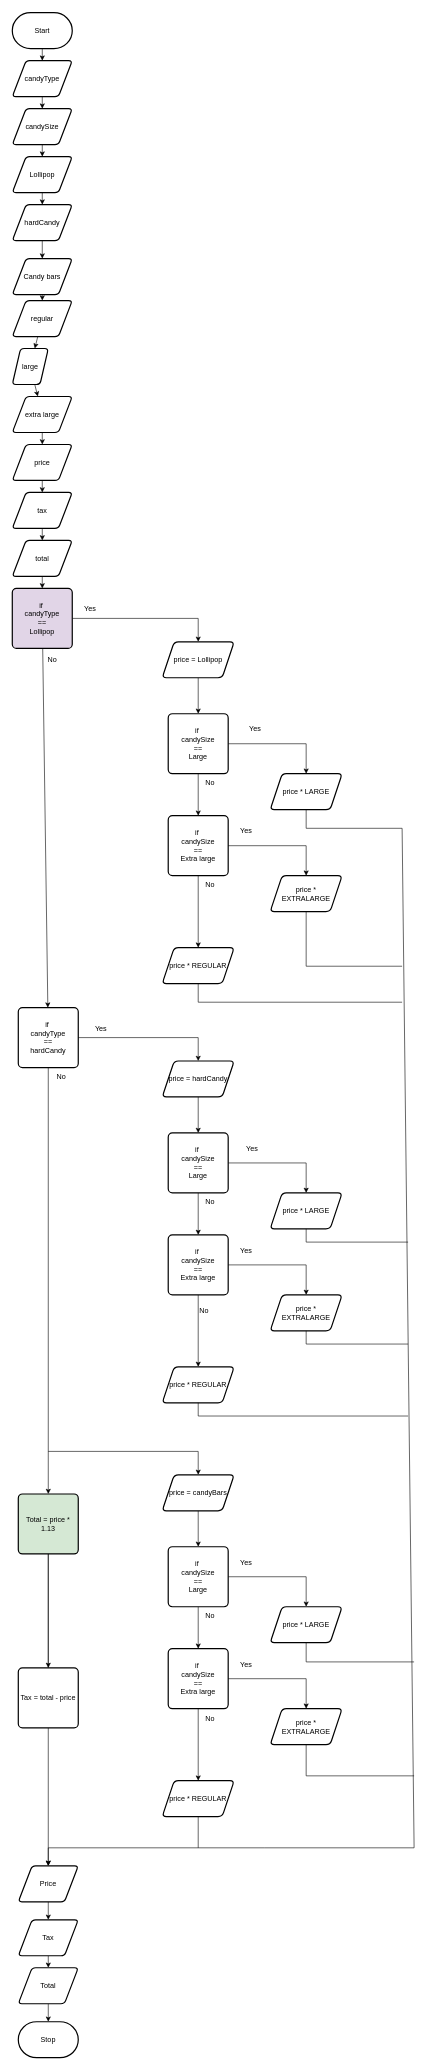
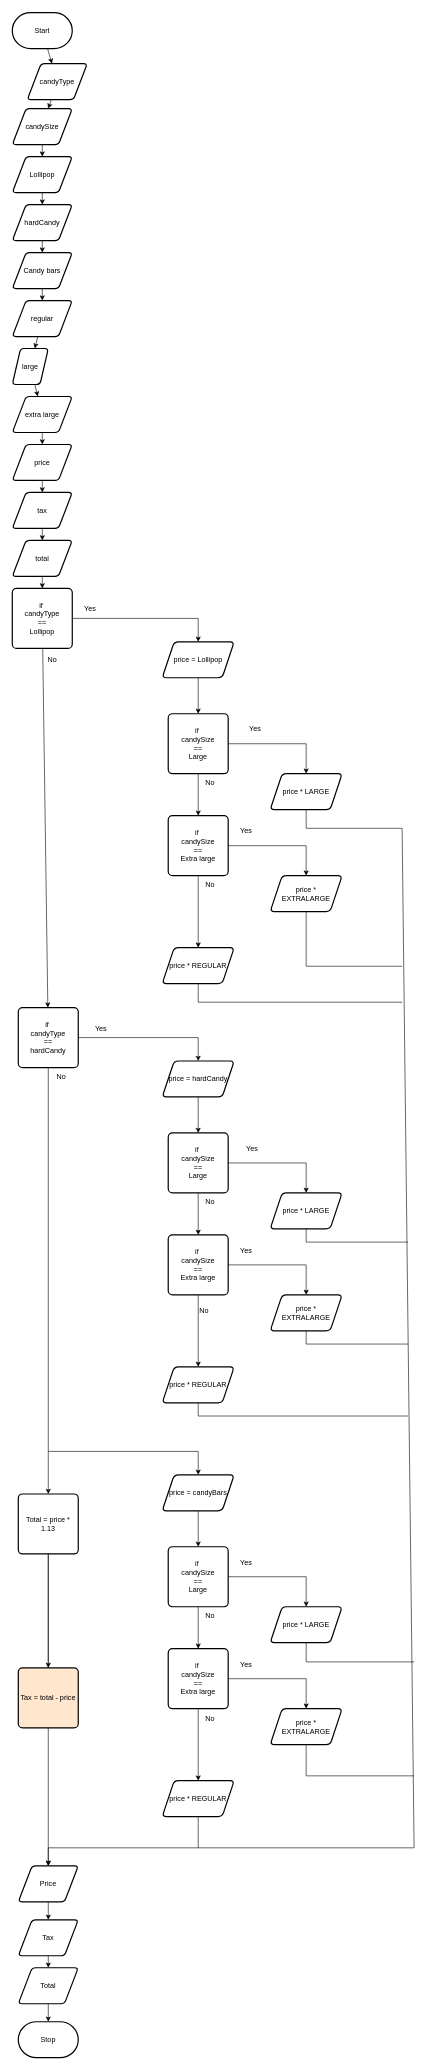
- <mxCell id="5" value="candyType" style="shape=parallelogram;html=1;strokeWidth=2;perimeter=parallelogramPerimeter;whiteSpace=wrap;rounded=1;arcSize=12;size=0.23;" parent="1" vertex="1"><mxGeometry x="20" y="100" width="100" height="60" as="geometry" /></mxCell>
+ <mxCell id="5" value="candyType" style="shape=parallelogram;html=1;strokeWidth=2;perimeter=parallelogramPerimeter;whiteSpace=wrap;rounded=1;arcSize=12;size=0.23;" parent="1" vertex="1"><mxGeometry x="45" y="105" width="100" height="60" as="geometry" /></mxCell>
- <mxCell id="15" value="Candy bars" style="shape=parallelogram;html=1;strokeWidth=2;perimeter=parallelogramPerimeter;whiteSpace=wrap;rounded=1;arcSize=12;size=0.23;" vertex="1" parent="1"><mxGeometry x="20" y="430" width="100" height="60" as="geometry" /></mxCell>
+ <mxCell id="15" value="Candy bars" style="shape=parallelogram;html=1;strokeWidth=2;perimeter=parallelogramPerimeter;whiteSpace=wrap;rounded=1;arcSize=12;size=0.23;" vertex="1" parent="1"><mxGeometry x="20" y="420" width="100" height="60" as="geometry" /></mxCell>
- <mxCell id="8" value="if&amp;nbsp;&lt;br&gt;candyType&lt;br&gt;==&lt;br&gt;Lollipop" style="rounded=1;whiteSpace=wrap;html=1;absoluteArcSize=1;arcSize=14;strokeWidth=2;fillColor=#e1d5e7;" parent="1" vertex="1"><mxGeometry x="20" y="980" width="100" height="100" as="geometry" /></mxCell>
+ <mxCell id="8" value="if&amp;nbsp;&lt;br&gt;candyType&lt;br&gt;==&lt;br&gt;Lollipop" style="rounded=1;whiteSpace=wrap;html=1;absoluteArcSize=1;arcSize=14;strokeWidth=2;" parent="1" vertex="1"><mxGeometry x="20" y="980" width="100" height="100" as="geometry" /></mxCell>
- <mxCell id="62" value="Total = price * 1.13" style="rounded=1;whiteSpace=wrap;html=1;absoluteArcSize=1;arcSize=14;strokeWidth=2;fillColor=#d5e8d4;" vertex="1" parent="1"><mxGeometry x="30" y="2490" width="100" height="100" as="geometry" /></mxCell>
+ <mxCell id="62" value="Total = price * 1.13" style="rounded=1;whiteSpace=wrap;html=1;absoluteArcSize=1;arcSize=14;strokeWidth=2;" vertex="1" parent="1"><mxGeometry x="30" y="2490" width="100" height="100" as="geometry" /></mxCell>
- <mxCell id="85" value="Tax = total - price" style="rounded=1;whiteSpace=wrap;html=1;absoluteArcSize=1;arcSize=14;strokeWidth=2;" vertex="1" parent="1"><mxGeometry x="30" y="2780" width="100" height="100" as="geometry" /></mxCell>
+ <mxCell id="85" value="Tax = total - price" style="rounded=1;whiteSpace=wrap;html=1;absoluteArcSize=1;arcSize=14;strokeWidth=2;fillColor=#ffe6cc;" vertex="1" parent="1"><mxGeometry x="30" y="2780" width="100" height="100" as="geometry" /></mxCell>
